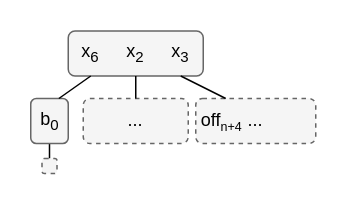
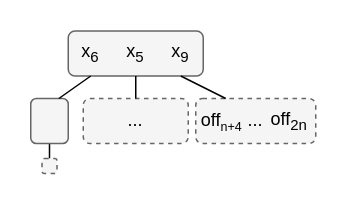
- <mxCell id="6" value="x&lt;sub&gt;2&lt;/sub&gt;" style="text;html=1;align=center;verticalAlign=middle;whiteSpace=wrap;rounded=1;fillColor=none;" parent="1" vertex="1"><mxGeometry x="80" y="20" width="20" height="30" as="geometry" /></mxCell>
+ <mxCell id="6" value="x&lt;sub&gt;5&lt;/sub&gt;" style="text;html=1;align=center;verticalAlign=middle;whiteSpace=wrap;rounded=1;fillColor=none;" parent="1" vertex="1"><mxGeometry x="80" y="20" width="20" height="30" as="geometry" /></mxCell>
- <mxCell id="7" value="x&lt;sub&gt;3&lt;/sub&gt;" style="text;html=1;align=center;verticalAlign=middle;whiteSpace=wrap;rounded=1;fillColor=none;" parent="1" vertex="1"><mxGeometry x="110" y="20" width="20" height="30" as="geometry" /></mxCell>
+ <mxCell id="7" value="x&lt;sub&gt;9&lt;/sub&gt;" style="text;html=1;align=center;verticalAlign=middle;whiteSpace=wrap;rounded=1;fillColor=none;" parent="1" vertex="1"><mxGeometry x="110" y="20" width="20" height="30" as="geometry" /></mxCell>
- <mxCell id="8" value="b&lt;sub&gt;0&lt;/sub&gt;" style="text;html=1;align=center;verticalAlign=middle;whiteSpace=wrap;rounded=1;fillColor=none;" parent="1" vertex="1"><mxGeometry x="22.5" y="70" width="20" height="20" as="geometry" /></mxCell>
+ <mxCell id="14" value="off&lt;sub&gt;2n&lt;/sub&gt;" style="text;html=1;align=center;verticalAlign=middle;whiteSpace=wrap;rounded=1;fillColor=none;" parent="1" vertex="1"><mxGeometry x="180" y="70" width="25" height="20" as="geometry" /></mxCell>
